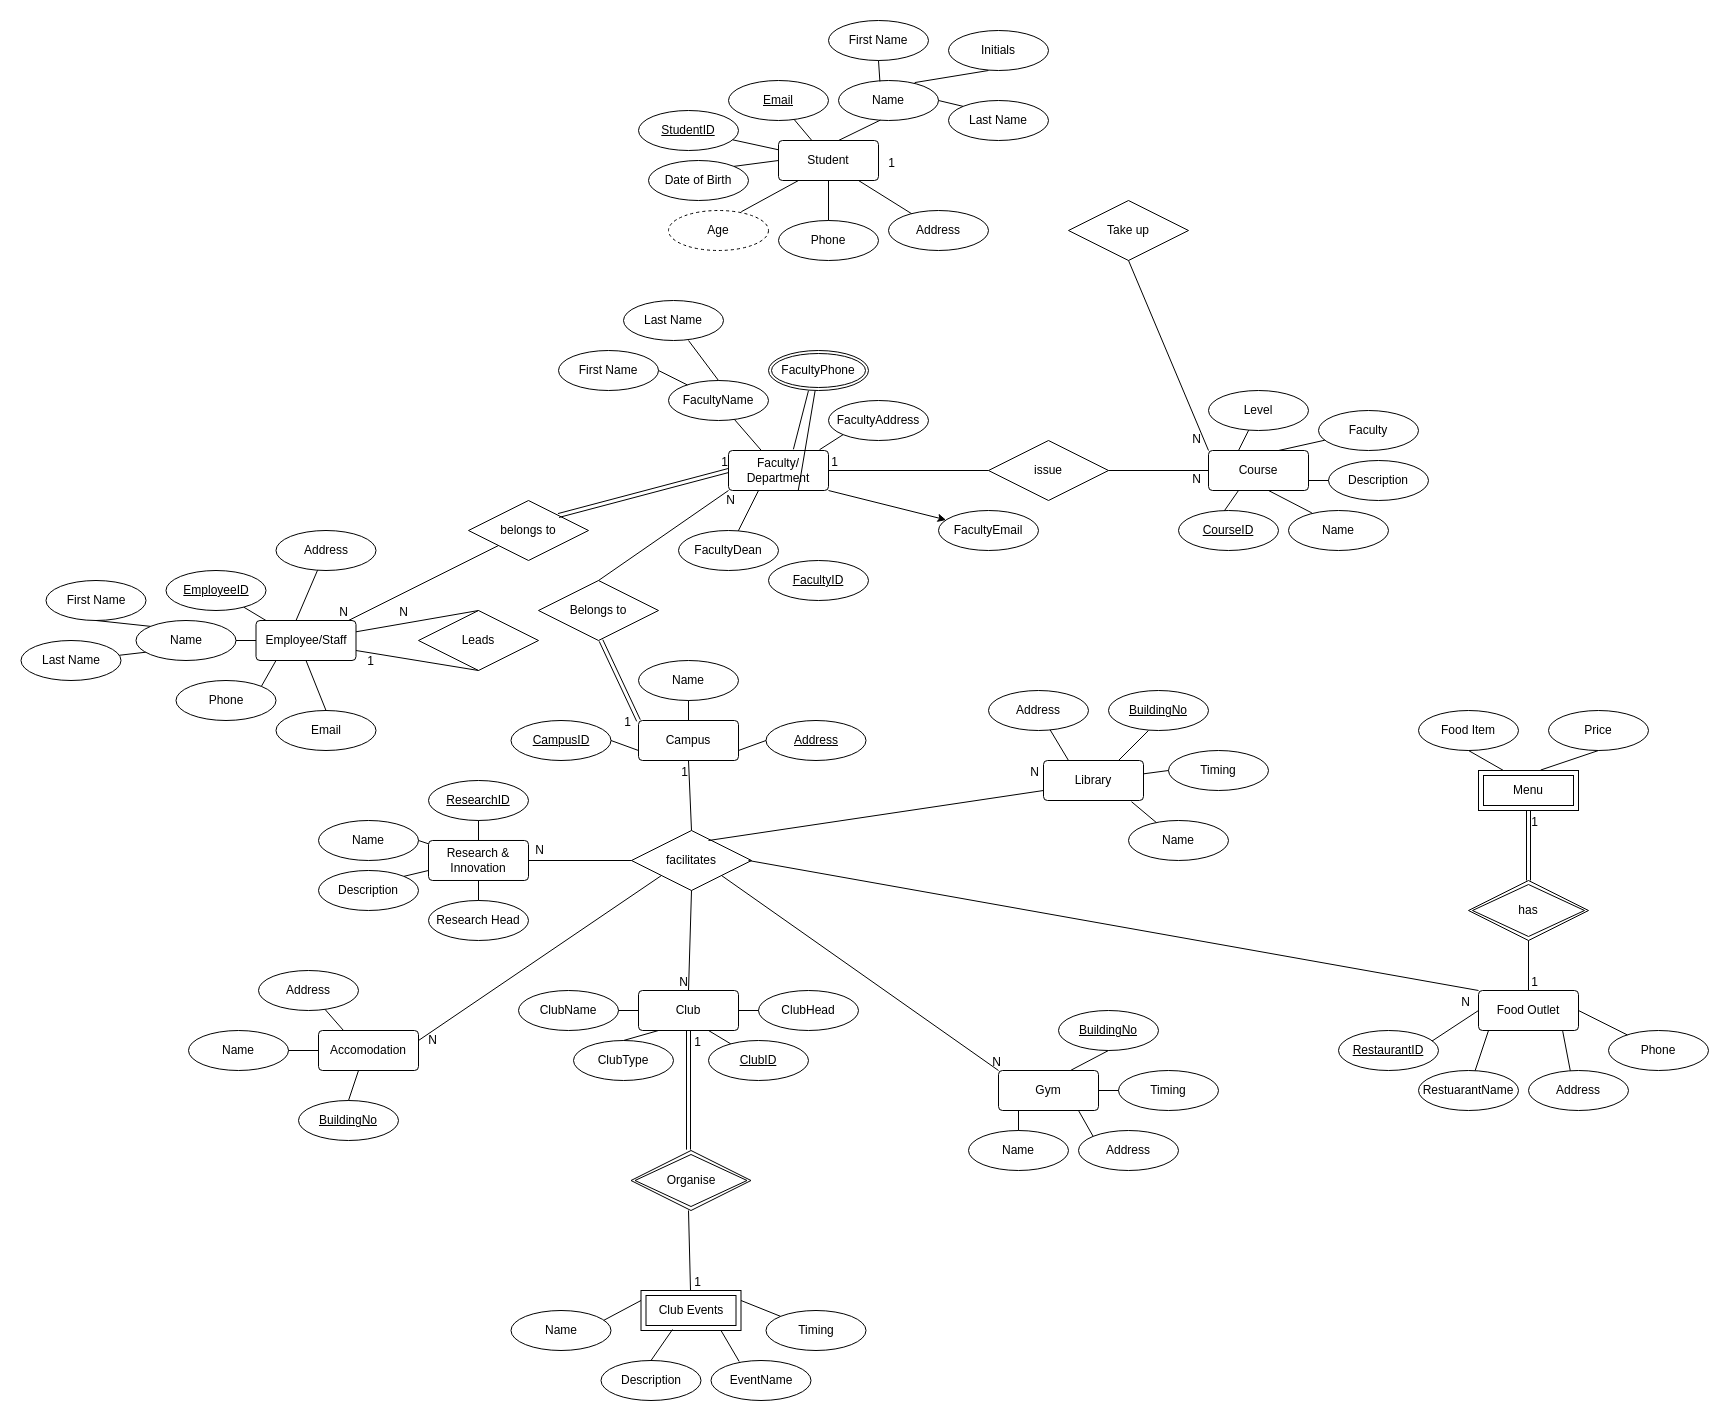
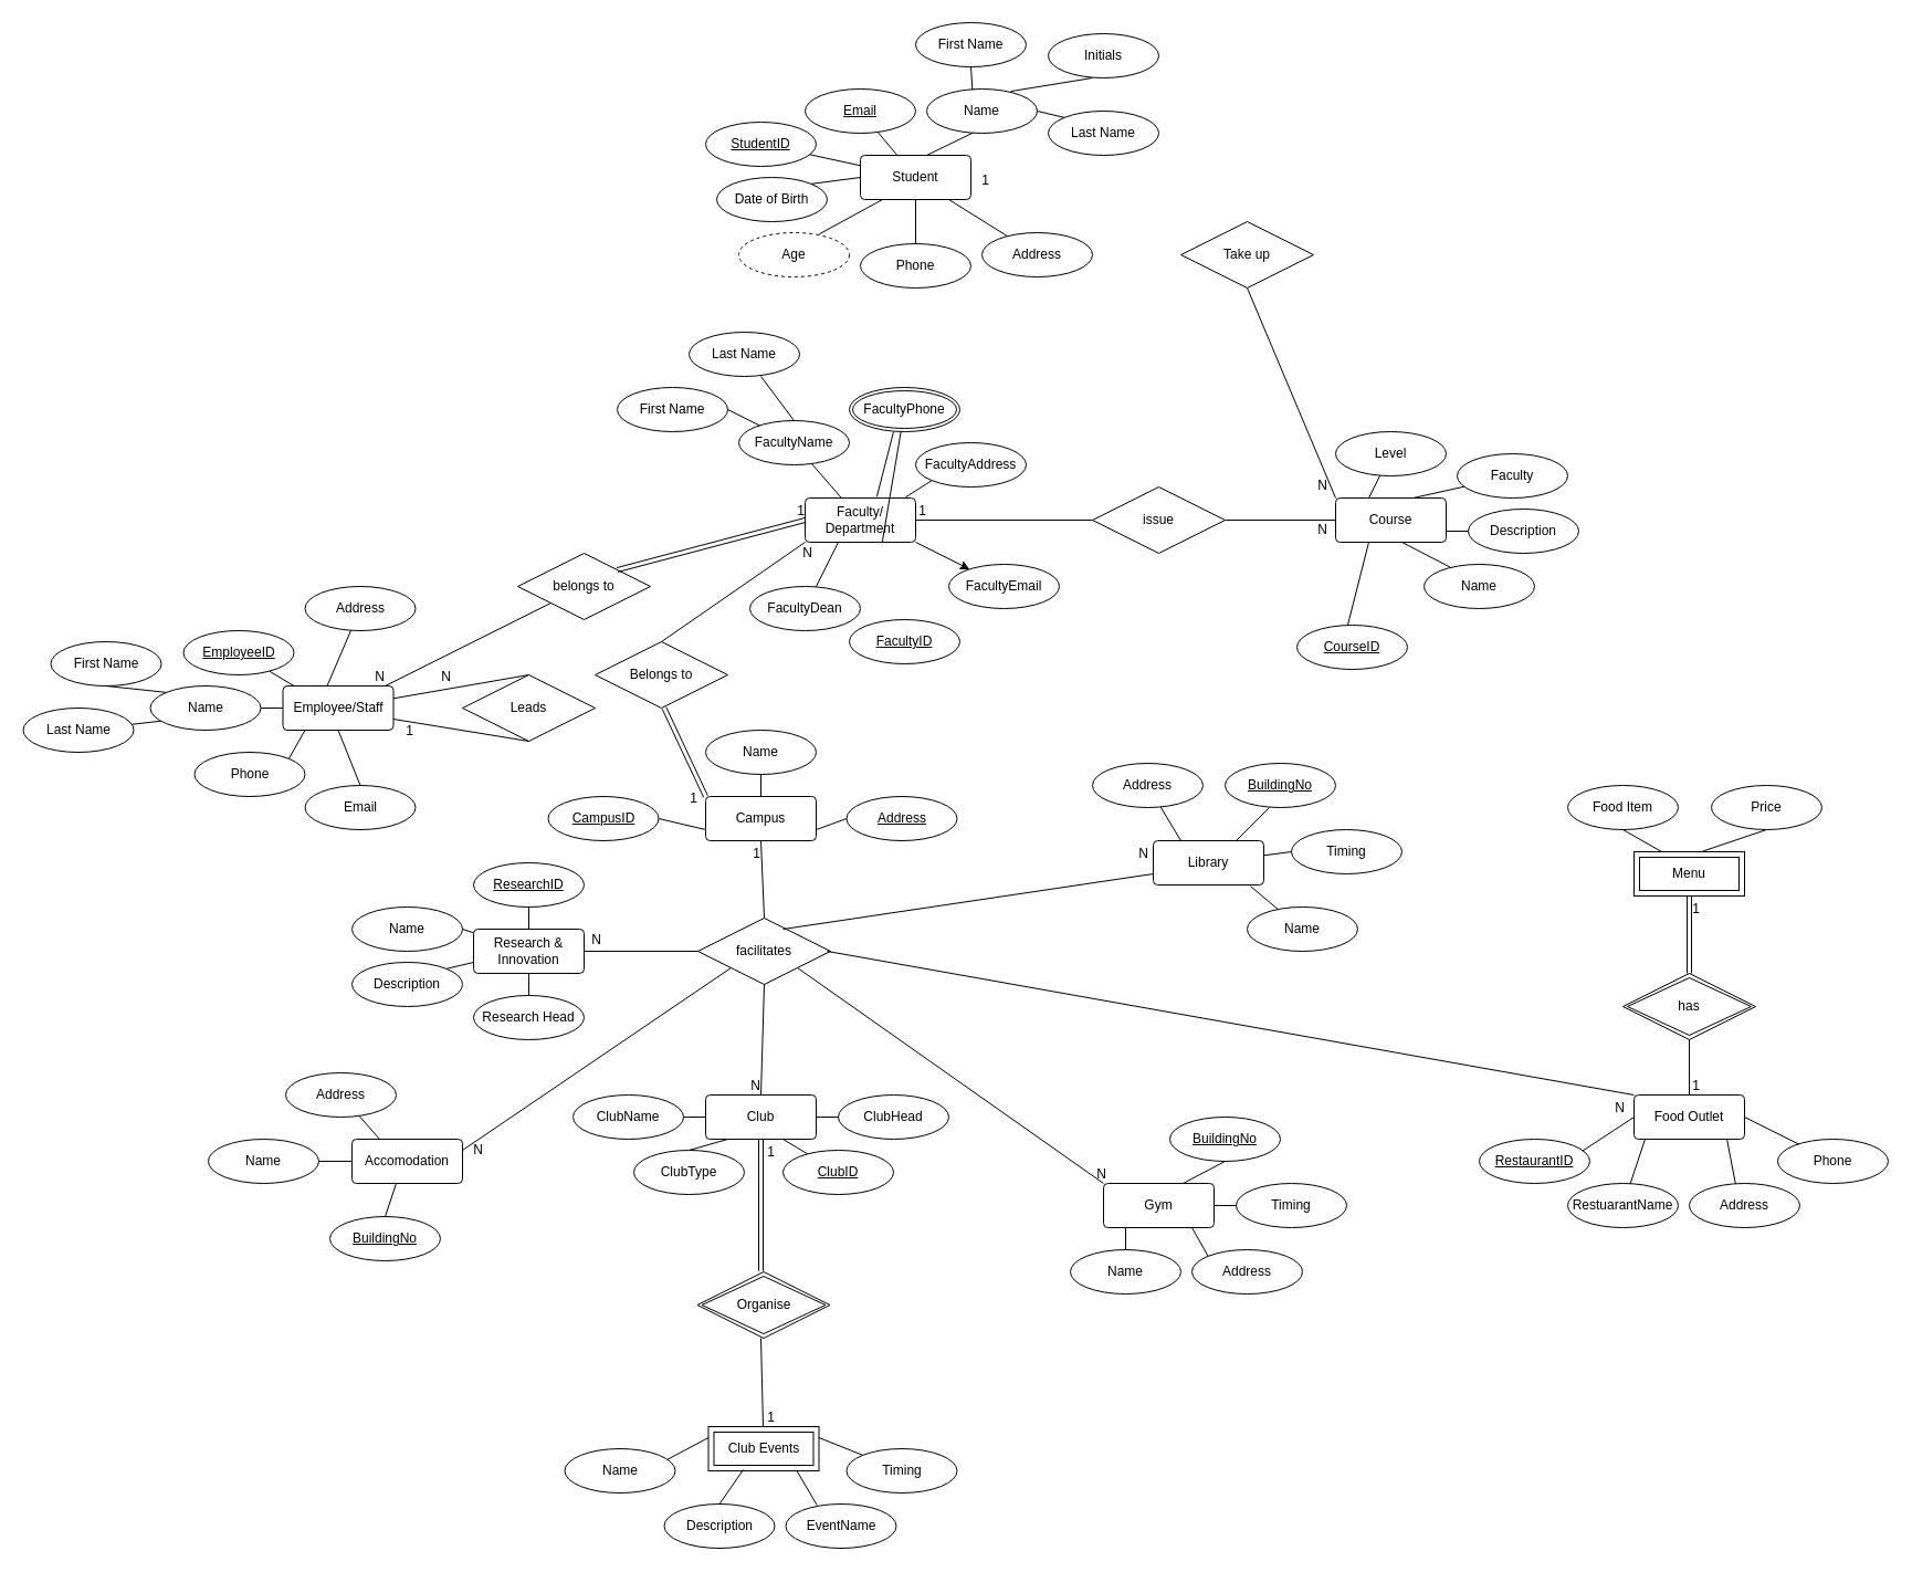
- <mxCell id="13" value="FacultyEmail" style="ellipse;whiteSpace=wrap;html=1;align=center;" vertex="1" parent="1"><mxGeometry x="938" y="510" width="100" height="40" as="geometry" /></mxCell>
+ <mxCell id="13" value="FacultyEmail" style="ellipse;whiteSpace=wrap;html=1;align=center;" vertex="1" parent="1"><mxGeometry x="858" y="510" width="100" height="40" as="geometry" /></mxCell>
- <mxCell id="73" value="CourseID" style="ellipse;whiteSpace=wrap;html=1;align=center;fontStyle=4;" vertex="1" parent="1"><mxGeometry x="1178" y="510" width="100" height="40" as="geometry" /></mxCell>
+ <mxCell id="73" value="CourseID" style="ellipse;whiteSpace=wrap;html=1;align=center;fontStyle=4;" vertex="1" parent="1"><mxGeometry x="1173" y="565" width="100" height="40" as="geometry" /></mxCell>
- <mxCell id="113" value="&lt;u&gt;CampusID&lt;/u&gt;" style="ellipse;whiteSpace=wrap;html=1;align=center;" vertex="1" parent="1"><mxGeometry x="510.5" y="720" width="100" height="40" as="geometry" /></mxCell>
+ <mxCell id="113" value="&lt;u&gt;CampusID&lt;/u&gt;" style="ellipse;whiteSpace=wrap;html=1;align=center;" vertex="1" parent="1"><mxGeometry x="495.5" y="720" width="100" height="40" as="geometry" /></mxCell>
